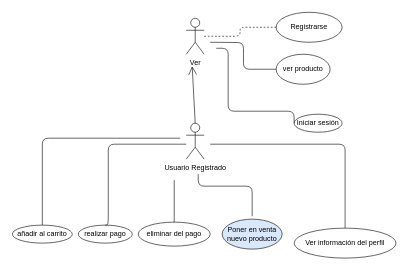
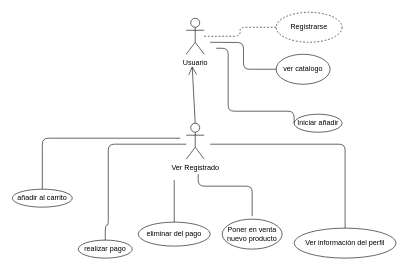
- <mxCell id="3" value="Registrarse" style="ellipse;whiteSpace=wrap;html=1;" vertex="1" parent="1"><mxGeometry x="460" width="110" height="50" as="geometry" y="20" /></mxCell>
+ <mxCell id="3" value="Registrarse" style="ellipse;whiteSpace=wrap;html=1;dashed=1;" vertex="1" parent="1"><mxGeometry x="460" width="110" height="50" as="geometry" y="20" /></mxCell>
- <mxCell id="2" value="Ver" style="shape=umlActor;verticalLabelPosition=bottom;verticalAlign=top;html=1;" parent="1" vertex="1"><mxGeometry x="310" y="30" width="30" height="60" as="geometry" /></mxCell>
+ <mxCell id="2" value="Usuario" style="shape=umlActor;verticalLabelPosition=bottom;verticalAlign=top;html=1;" parent="1" vertex="1"><mxGeometry x="310" y="30" width="30" height="60" as="geometry" /></mxCell>
- <mxCell id="5" value="ver producto" style="ellipse;whiteSpace=wrap;html=1;" vertex="1" parent="1"><mxGeometry x="460" y="90" width="90" height="50" as="geometry" /></mxCell>
+ <mxCell id="5" value="ver catalogo" style="ellipse;whiteSpace=wrap;html=1;" vertex="1" parent="1"><mxGeometry x="460" y="90" width="90" height="50" as="geometry" /></mxCell>
- <mxCell id="7" value="Iniciar sesión" style="ellipse;whiteSpace=wrap;html=1;" vertex="1" parent="1"><mxGeometry x="490" y="190" width="80" height="30" as="geometry" /></mxCell>
+ <mxCell id="7" value="Iniciar añadir" style="ellipse;whiteSpace=wrap;html=1;" vertex="1" parent="1"><mxGeometry x="490" y="190" width="80" height="30" as="geometry" /></mxCell>
- <mxCell id="6" value="Usuario Registrado" style="shape=umlActor;verticalLabelPosition=bottom;verticalAlign=top;html=1;" vertex="1" parent="1"><mxGeometry x="310" y="205" width="30" height="60" as="geometry" /></mxCell>
+ <mxCell id="6" value="Ver Registrado" style="shape=umlActor;verticalLabelPosition=bottom;verticalAlign=top;html=1;" vertex="1" parent="1"><mxGeometry x="310" y="205" width="30" height="60" as="geometry" /></mxCell>
- <mxCell id="9" value="añadir al carrito" style="ellipse;whiteSpace=wrap;html=1;" vertex="1" parent="1"><mxGeometry x="20" y="375" width="100" height="30" as="geometry" /></mxCell>
+ <mxCell id="9" value="añadir al carrito" style="ellipse;whiteSpace=wrap;html=1;" vertex="1" parent="1"><mxGeometry x="20" y="315" width="100" height="30" as="geometry" /></mxCell>
- <mxCell id="11" value="realizar pago" style="ellipse;whiteSpace=wrap;html=1;" vertex="1" parent="1"><mxGeometry x="130" y="375" width="90" height="30" as="geometry" /></mxCell>
+ <mxCell id="11" value="realizar pago" style="ellipse;whiteSpace=wrap;html=1;" vertex="1" parent="1"><mxGeometry x="130" y="400" width="90" height="30" as="geometry" /></mxCell>
- <mxCell id="15" value="Poner en venta nuevo producto" style="ellipse;whiteSpace=wrap;html=1;fillColor=#dae8fc;" vertex="1" parent="1"><mxGeometry x="370" y="365" width="100" height="50" as="geometry" /></mxCell>
+ <mxCell id="15" value="Poner en venta nuevo producto" style="ellipse;whiteSpace=wrap;html=1;" vertex="1" parent="1"><mxGeometry x="370" y="365" width="100" height="50" as="geometry" /></mxCell>
